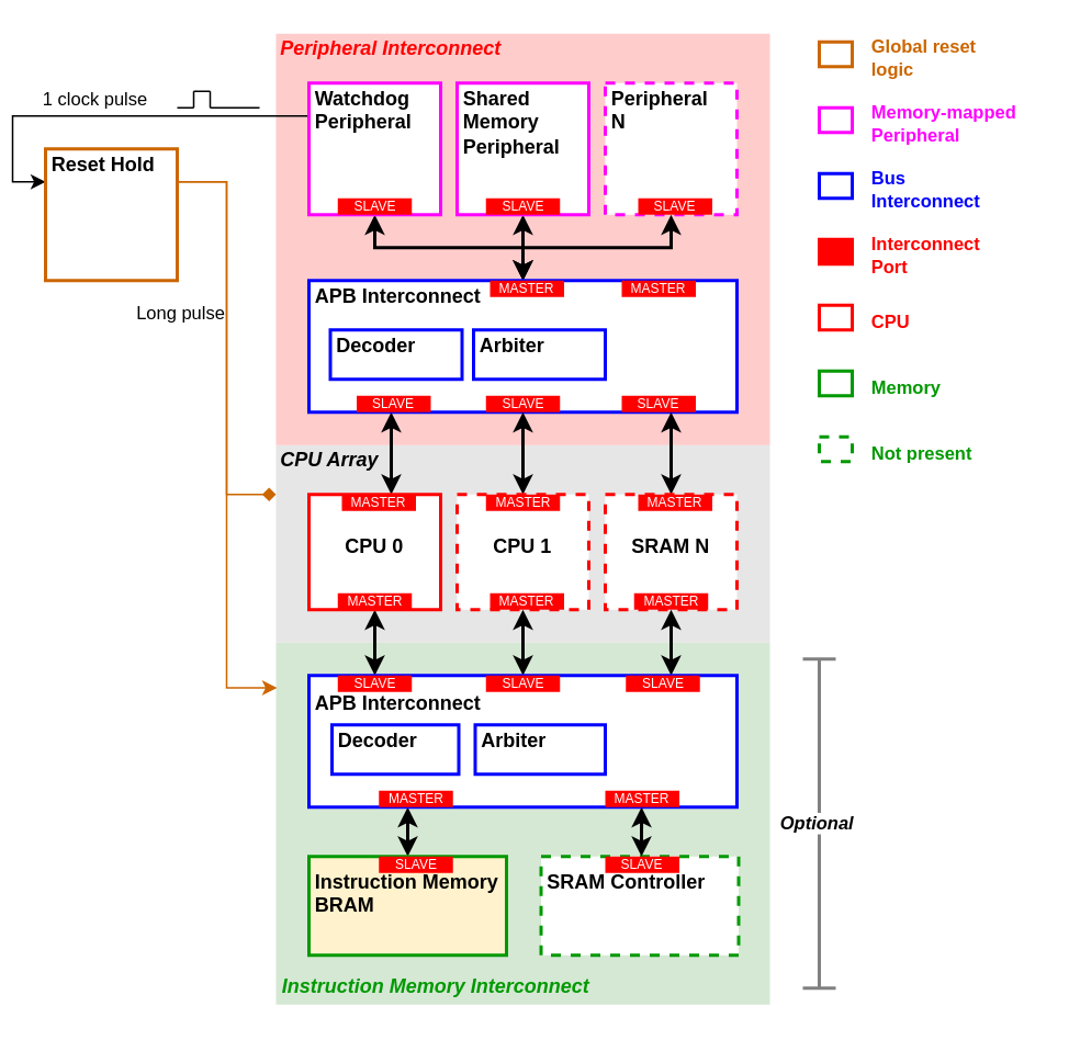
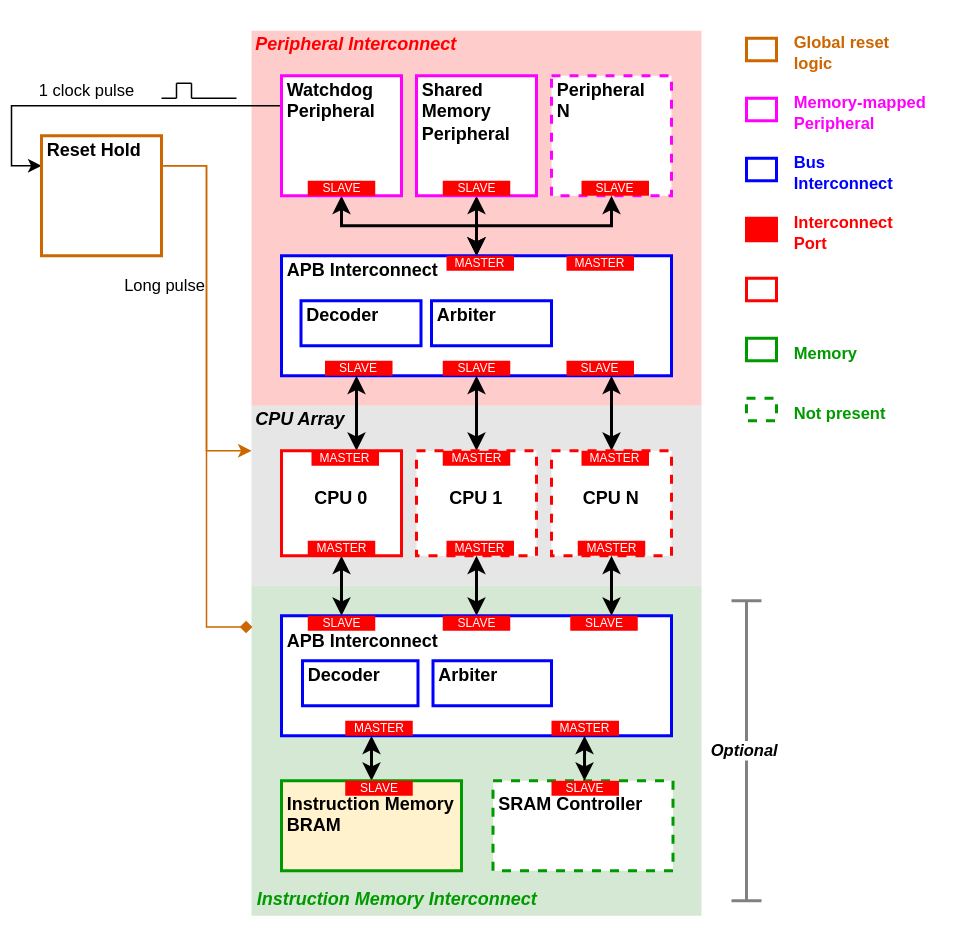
- <mxCell id="64" value="&lt;b&gt;&lt;font style=&quot;font-size: 11px&quot;&gt;CPU&lt;/font&gt;&lt;/b&gt;" style="text;html=1;strokeColor=none;fillColor=none;align=left;verticalAlign=middle;whiteSpace=wrap;rounded=0;shadow=0;glass=0;comic=0;labelBackgroundColor=none;fontSize=8;fontColor=#FF0000;" parent="1" vertex="1"><mxGeometry x="520" y="180" width="80" height="30" as="geometry" /></mxCell>
- <mxCell id="29" style="edgeStyle=elbowEdgeStyle;rounded=0;orthogonalLoop=1;jettySize=auto;html=1;exitX=1;exitY=0.25;exitDx=0;exitDy=0;entryX=0;entryY=0.25;entryDx=0;entryDy=0;strokeColor=#CC6600;strokeWidth=1;endArrow=diamond;" parent="1" source="31" target="2" edge="1"><mxGeometry relative="1" as="geometry"><Array as="points"><mxPoint x="130" y="200" /></Array></mxGeometry></mxCell>
+ <mxCell id="29" style="edgeStyle=elbowEdgeStyle;rounded=0;orthogonalLoop=1;jettySize=auto;html=1;exitX=1;exitY=0.25;exitDx=0;exitDy=0;entryX=0;entryY=0.25;entryDx=0;entryDy=0;strokeColor=#CC6600;strokeWidth=1;" parent="1" source="31" target="2" edge="1"><mxGeometry relative="1" as="geometry"><Array as="points"><mxPoint x="130" y="200" /></Array></mxGeometry></mxCell>
- <mxCell id="21" value="SRAM N" style="rounded=0;whiteSpace=wrap;html=1;fontStyle=1;verticalAlign=middle;align=center;spacing=4;spacingTop=-6;strokeColor=#FF0000;strokeWidth=2;dashed=1;" parent="1" vertex="1"><mxGeometry x="360" y="300" width="80" height="70" as="geometry" /></mxCell>
+ <mxCell id="21" value="CPU N" style="rounded=0;whiteSpace=wrap;html=1;fontStyle=1;verticalAlign=middle;align=center;spacing=4;spacingTop=-6;strokeColor=#FF0000;strokeWidth=2;dashed=1;" parent="1" vertex="1"><mxGeometry x="360" y="300" width="80" height="70" as="geometry" /></mxCell>
- <mxCell id="30" value="Long pulse" style="edgeStyle=elbowEdgeStyle;rounded=0;orthogonalLoop=1;jettySize=auto;html=1;exitX=1;exitY=0.25;exitDx=0;exitDy=0;entryX=0.002;entryY=0.125;entryDx=0;entryDy=0;entryPerimeter=0;strokeColor=#CC6600;strokeWidth=1;" parent="1" source="31" target="3" edge="1"><mxGeometry x="-0.4" y="-28" relative="1" as="geometry"><Array as="points"><mxPoint x="130" y="260" /></Array><mxPoint as="offset" /></mxGeometry></mxCell>
+ <mxCell id="30" value="Long pulse" style="edgeStyle=elbowEdgeStyle;rounded=0;orthogonalLoop=1;jettySize=auto;html=1;exitX=1;exitY=0.25;exitDx=0;exitDy=0;entryX=0.002;entryY=0.125;entryDx=0;entryDy=0;entryPerimeter=0;strokeColor=#CC6600;strokeWidth=1;endArrow=diamond;" parent="1" source="31" target="3" edge="1"><mxGeometry x="-0.4" y="-28" relative="1" as="geometry"><Array as="points"><mxPoint x="130" y="260" /></Array><mxPoint as="offset" /></mxGeometry></mxCell>
